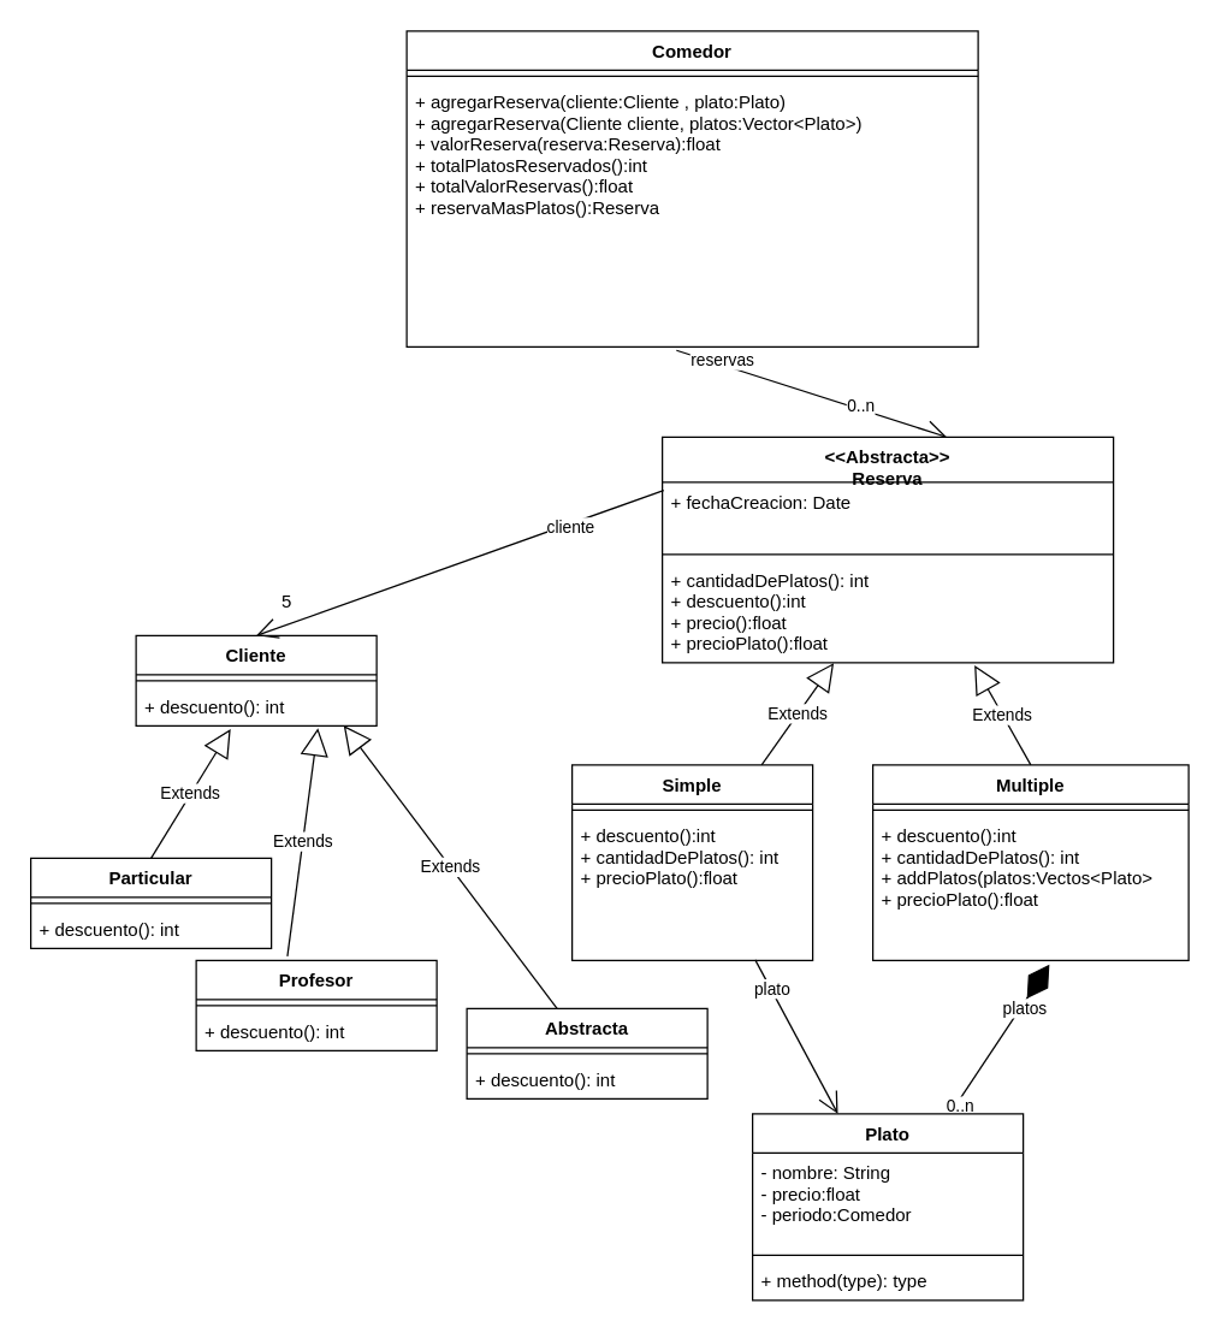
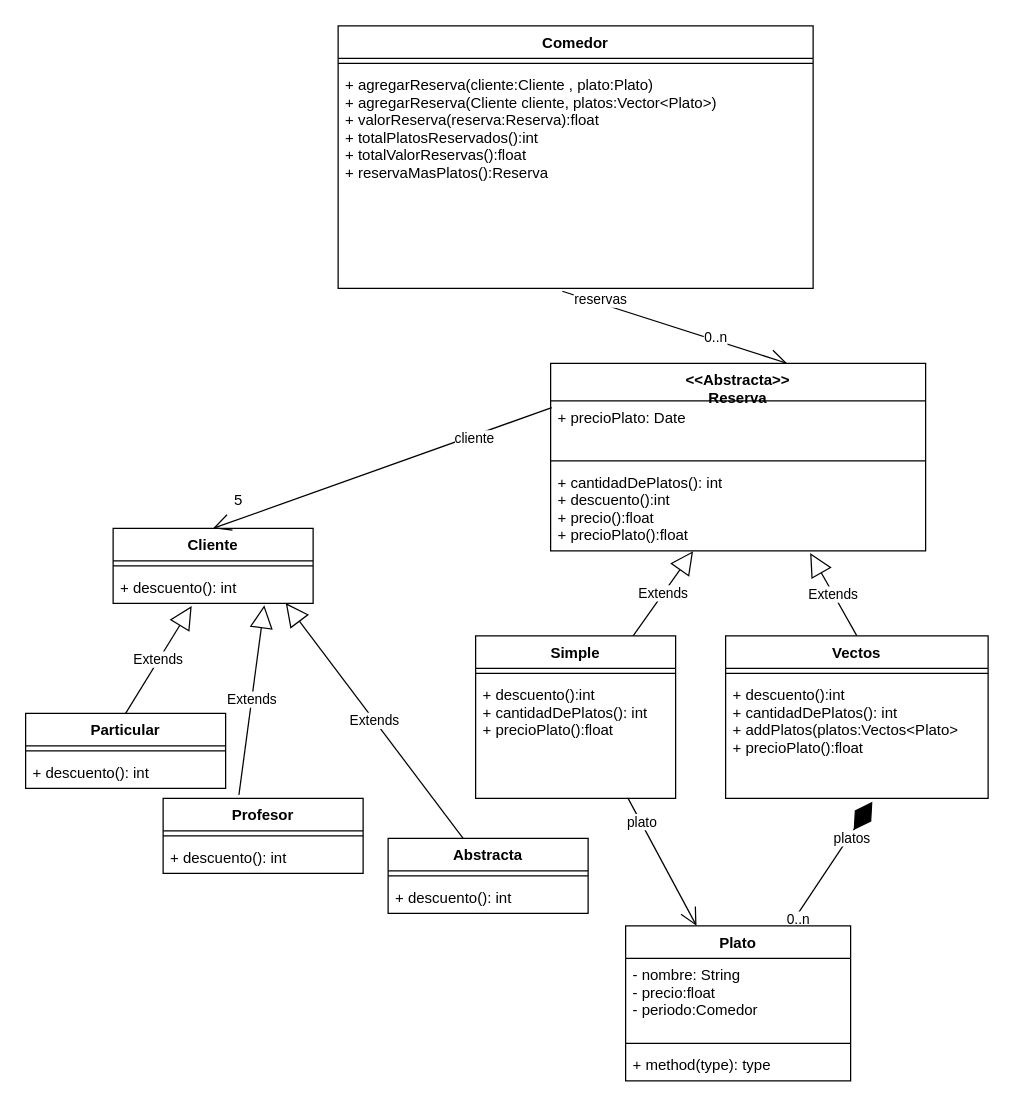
- <mxCell id="16" value="+ fechaCreacion: Date&#10;&#10;" style="text;strokeColor=none;fillColor=none;align=left;verticalAlign=top;spacingLeft=4;spacingRight=4;overflow=hidden;rotatable=0;points=[[0,0.5],[1,0.5]];portConstraint=eastwest;" vertex="1" parent="15"><mxGeometry y="30" width="300" height="44" as="geometry" /></mxCell>
+ <mxCell id="16" value="+ precioPlato: Date&#10;&#10;" style="text;strokeColor=none;fillColor=none;align=left;verticalAlign=top;spacingLeft=4;spacingRight=4;overflow=hidden;rotatable=0;points=[[0,0.5],[1,0.5]];portConstraint=eastwest;" vertex="1" parent="15"><mxGeometry y="30" width="300" height="44" as="geometry" /></mxCell>
- <mxCell id="28" value="Multiple" style="swimlane;fontStyle=1;align=center;verticalAlign=top;childLayout=stackLayout;horizontal=1;startSize=26;horizontalStack=0;resizeParent=1;resizeParentMax=0;resizeLast=0;collapsible=1;marginBottom=0;" vertex="1" parent="1"><mxGeometry x="580" y="508" width="210" height="130" as="geometry" /></mxCell>
+ <mxCell id="28" value="Vectos" style="swimlane;fontStyle=1;align=center;verticalAlign=top;childLayout=stackLayout;horizontal=1;startSize=26;horizontalStack=0;resizeParent=1;resizeParentMax=0;resizeLast=0;collapsible=1;marginBottom=0;" vertex="1" parent="1"><mxGeometry x="580" y="508" width="210" height="130" as="geometry" /></mxCell>
